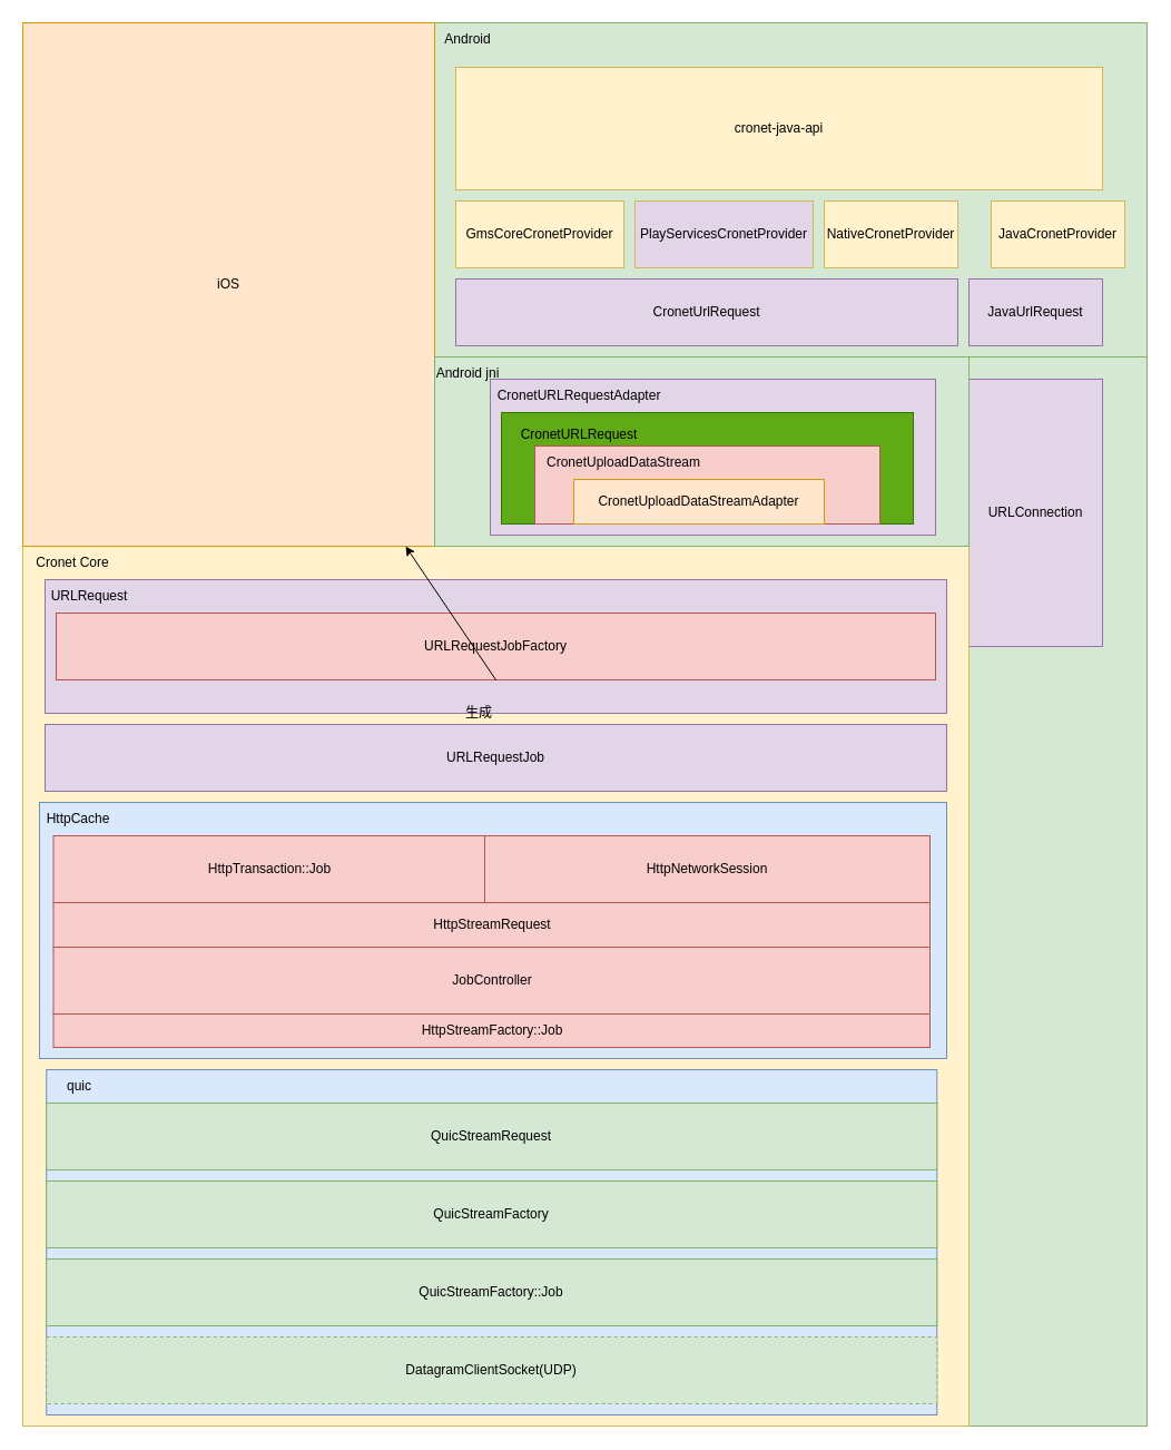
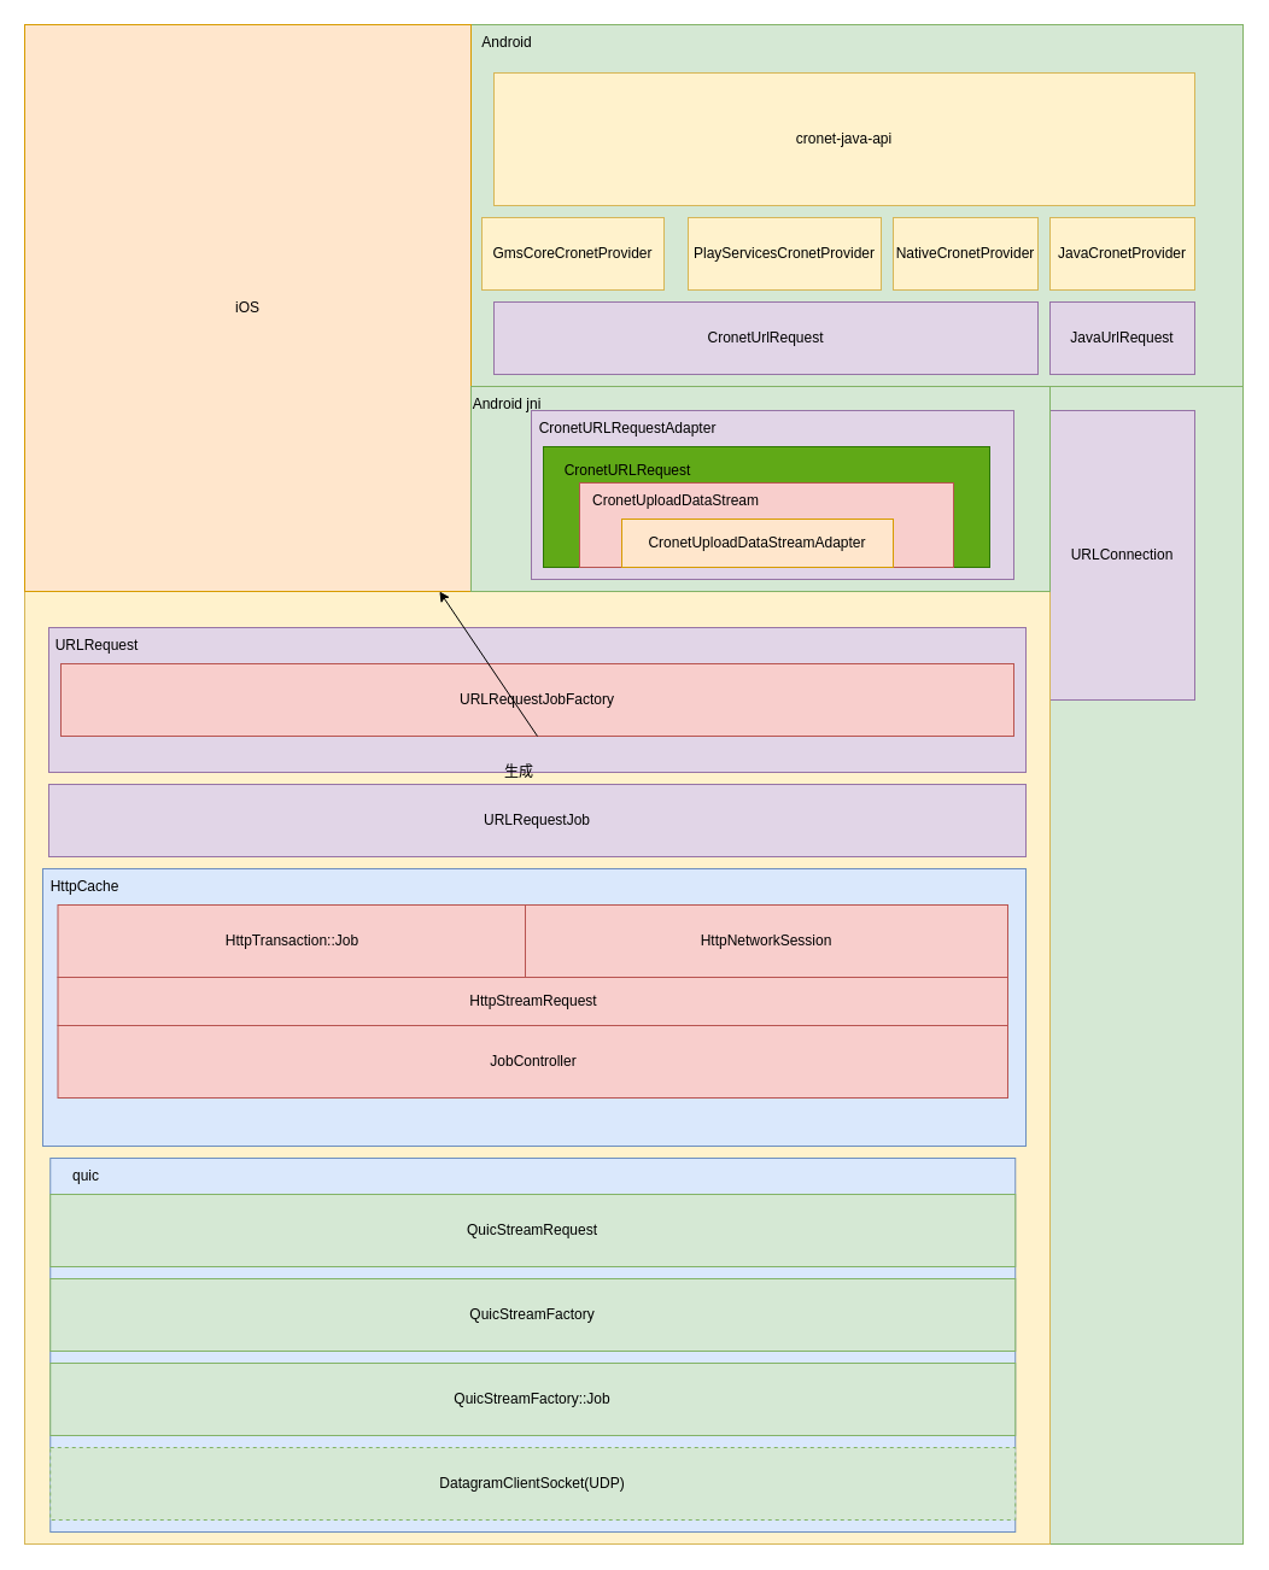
- <mxCell id="5" value="GmsCoreCronetProvider" style="rounded=0;whiteSpace=wrap;html=1;fillColor=#fff2cc;strokeColor=#d6b656;" parent="1" vertex="1"><mxGeometry x="409" y="180" width="151" height="60" as="geometry" /></mxCell>
+ <mxCell id="5" value="GmsCoreCronetProvider" style="rounded=0;whiteSpace=wrap;html=1;fillColor=#fff2cc;strokeColor=#d6b656;" parent="1" vertex="1"><mxGeometry x="399" y="180" width="151" height="60" as="geometry" /></mxCell>
- <mxCell id="6" value="PlayServicesCronetProvider" style="rounded=0;whiteSpace=wrap;html=1;fillColor=#e1d5e7;strokeColor=#d6b656;" parent="1" vertex="1"><mxGeometry x="570" y="180" width="160" height="60" as="geometry" /></mxCell>
+ <mxCell id="6" value="PlayServicesCronetProvider" style="rounded=0;whiteSpace=wrap;html=1;fillColor=#fff2cc;strokeColor=#d6b656;" parent="1" vertex="1"><mxGeometry x="570" y="180" width="160" height="60" as="geometry" /></mxCell>
- <mxCell id="8" value="JavaCronetProvider" style="rounded=0;whiteSpace=wrap;html=1;fillColor=#fff2cc;strokeColor=#d6b656;" parent="1" vertex="1"><mxGeometry x="890" y="180" width="120" height="60" as="geometry" /></mxCell>
+ <mxCell id="8" value="JavaCronetProvider" style="rounded=0;whiteSpace=wrap;html=1;fillColor=#fff2cc;strokeColor=#d6b656;" parent="1" vertex="1"><mxGeometry x="870" y="180" width="120" height="60" as="geometry" /></mxCell>
- <mxCell id="43" value="Cronet Core" style="text;html=1;strokeColor=none;fillColor=none;align=center;verticalAlign=middle;whiteSpace=wrap;rounded=0;" vertex="1" parent="1"><mxGeometry x="20" y="490" width="90" height="30" as="geometry" /></mxCell>
- <mxCell id="34" value="HttpStreamFactory::Job" style="rounded=0;whiteSpace=wrap;html=1;fillColor=#f8cecc;strokeColor=#b85450;" vertex="1" parent="1"><mxGeometry x="47.5" y="910" width="787.5" height="30" as="geometry" /></mxCell>
